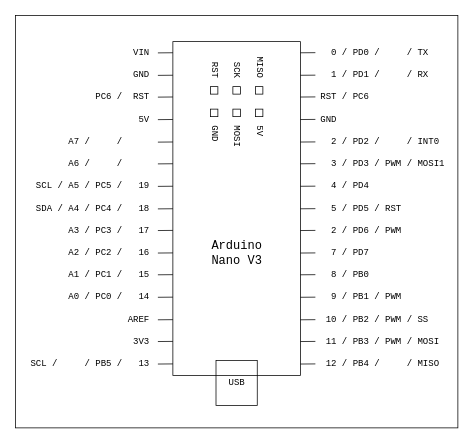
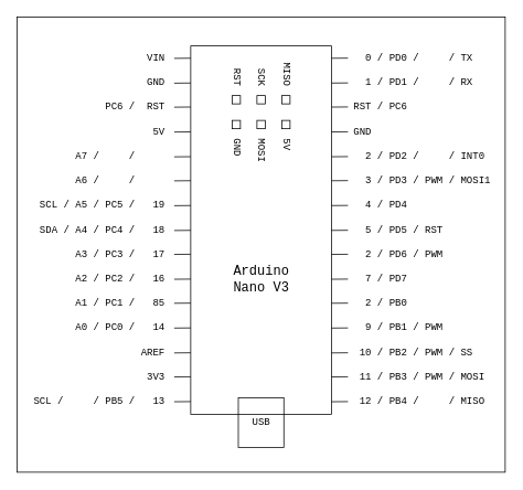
- <mxCell id="19" value="A1 / PC1 /&amp;nbsp; &amp;nbsp;15" style="text;html=1;align=right;verticalAlign=middle;resizable=0;points=[];autosize=1;strokeColor=none;fillColor=none;fontFamily=Courier New;" parent="3" vertex="1"><mxGeometry x="70" y="351" width="130" height="30" as="geometry" /></mxCell>
+ <mxCell id="19" value="A1 / PC1 /&amp;nbsp; &amp;nbsp;85" style="text;html=1;align=right;verticalAlign=middle;resizable=0;points=[];autosize=1;strokeColor=none;fillColor=none;fontFamily=Courier New;" parent="3" vertex="1"><mxGeometry x="70" y="351" width="130" height="30" as="geometry" /></mxCell>
- <mxCell id="32" value="&amp;nbsp; 8 / PB0" style="text;html=1;align=left;verticalAlign=middle;resizable=0;points=[];autosize=1;strokeColor=none;fillColor=none;fontFamily=Courier New;" parent="3" vertex="1"><mxGeometry x="425" y="351" width="90" height="30" as="geometry" /></mxCell>
+ <mxCell id="32" value="&amp;nbsp; 2 / PB0" style="text;html=1;align=left;verticalAlign=middle;resizable=0;points=[];autosize=1;strokeColor=none;fillColor=none;fontFamily=Courier New;" parent="3" vertex="1"><mxGeometry x="425" y="351" width="90" height="30" as="geometry" /></mxCell>
